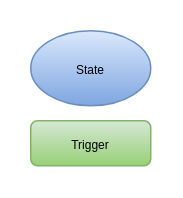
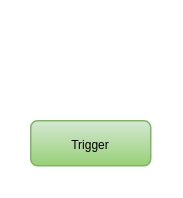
- <mxCell id="3" value="&lt;font color=&quot;#000000&quot; style=&quot;font-size: 8px&quot;&gt;State&lt;/font&gt;" style="ellipse;whiteSpace=wrap;html=1;fillColor=#dae8fc;strokeColor=#6c8ebf;gradientColor=#7ea6e0;" vertex="1" parent="1"><mxGeometry x="20" y="20" width="80" height="50" as="geometry" /></mxCell>
